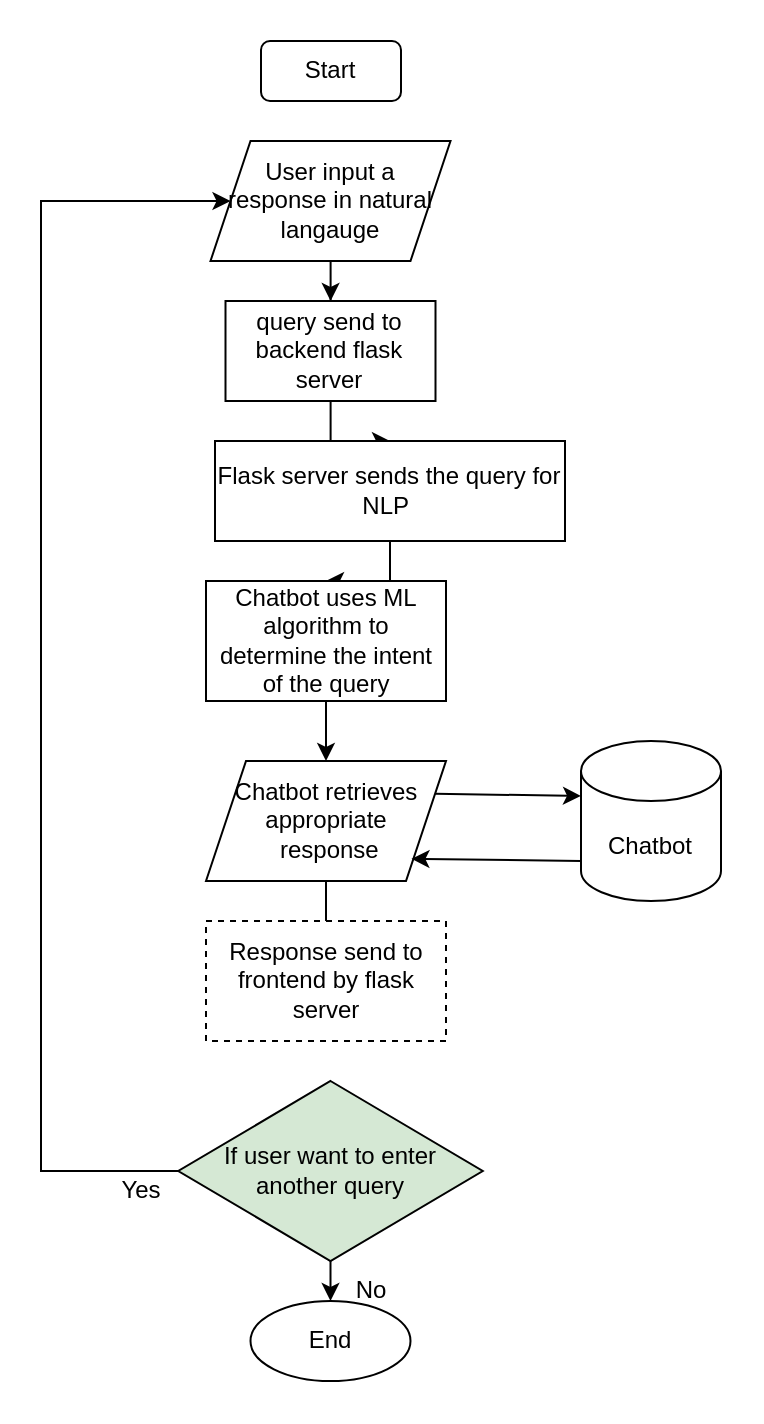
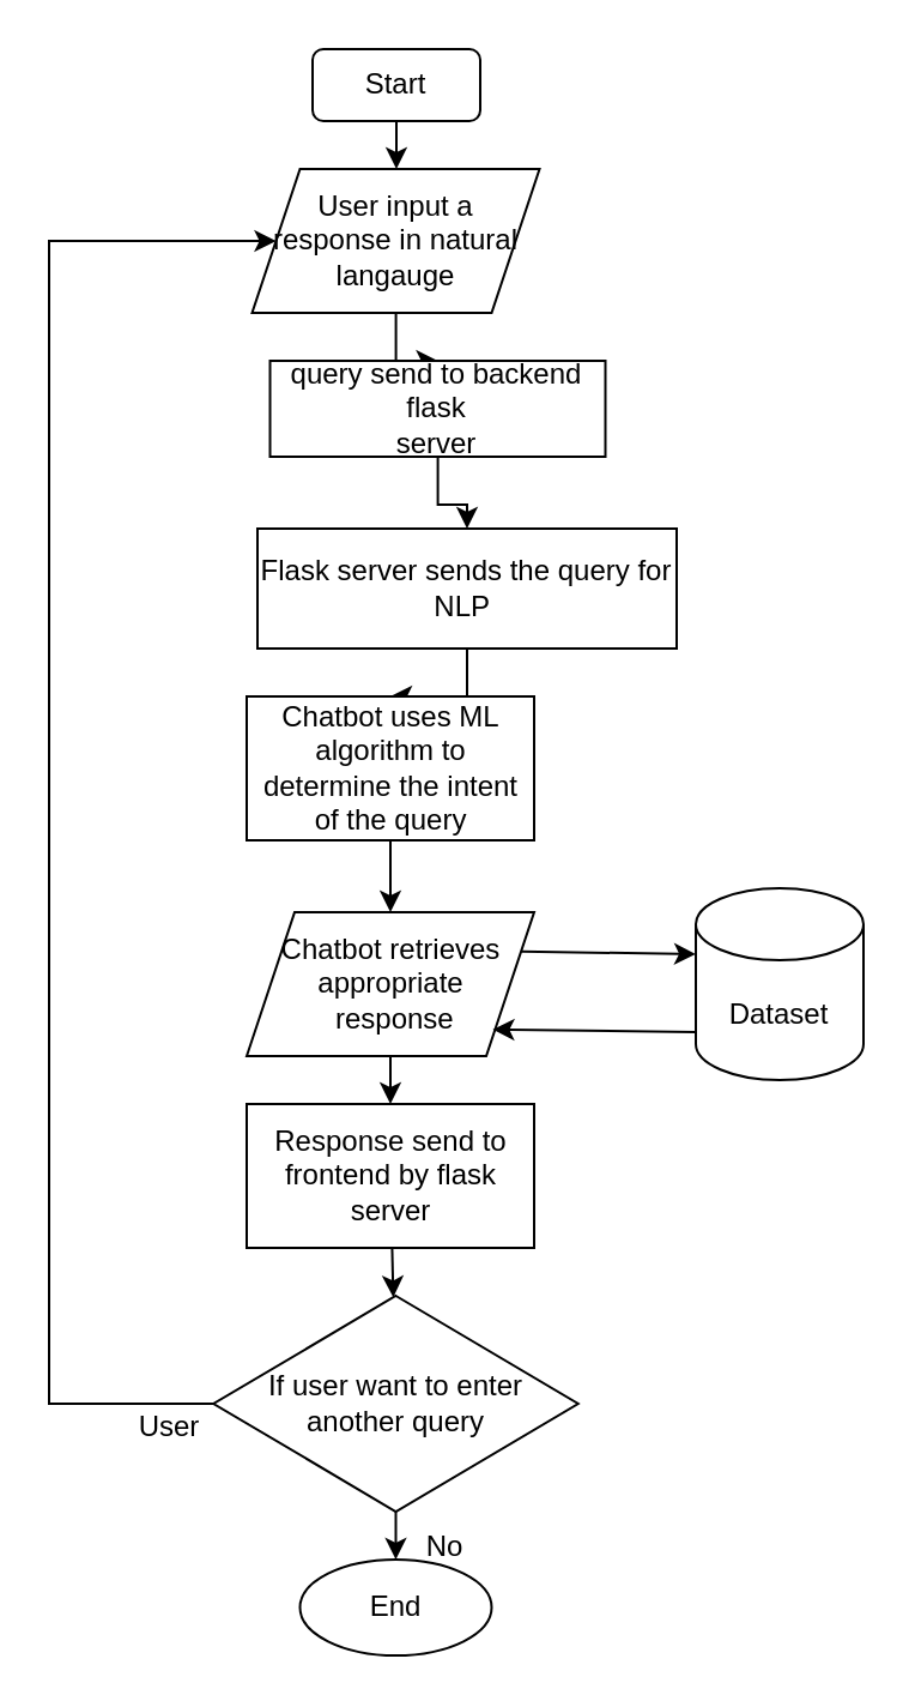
+ <mxCell id="2" value="" style="edgeStyle=orthogonalEdgeStyle;rounded=0;orthogonalLoop=1;jettySize=auto;html=1;" edge="1" parent="1" source="3" target="5"><mxGeometry relative="1" as="geometry" /></mxCell>
- <mxCell id="7" value="query send to backend flask &lt;br&gt;server" style="whiteSpace=wrap;html=1;" vertex="1" parent="1"><mxGeometry x="112.25" y="150" width="105" height="50" as="geometry" /></mxCell>
+ <mxCell id="7" value="query send to backend flask &lt;br&gt;server" style="whiteSpace=wrap;html=1;" vertex="1" parent="1"><mxGeometry x="112.25" y="150" width="140" height="40" as="geometry" /></mxCell>
- <mxCell id="15" value="Chatbot" style="shape=cylinder3;whiteSpace=wrap;html=1;boundedLbl=1;backgroundOutline=1;size=15;" vertex="1" parent="1"><mxGeometry x="290" y="370" width="70" height="80" as="geometry" /></mxCell>
+ <mxCell id="15" value="Dataset" style="shape=cylinder3;whiteSpace=wrap;html=1;boundedLbl=1;backgroundOutline=1;size=15;" vertex="1" parent="1"><mxGeometry x="290" y="370" width="70" height="80" as="geometry" /></mxCell>
- <mxCell id="12" value="" style="edgeStyle=none;rounded=0;orthogonalLoop=1;jettySize=auto;html=1;endArrow=none;" edge="1" parent="1" source="14" target="17"><mxGeometry relative="1" as="geometry" /></mxCell>
+ <mxCell id="12" value="" style="edgeStyle=none;rounded=0;orthogonalLoop=1;jettySize=auto;html=1;" edge="1" parent="1" source="14" target="17"><mxGeometry relative="1" as="geometry" /></mxCell>
- <mxCell id="17" value="Response send to frontend by flask server" style="whiteSpace=wrap;html=1;dashed=1;" vertex="1" parent="1"><mxGeometry x="102.5" y="460" width="120" height="60" as="geometry" /></mxCell>
+ <mxCell id="17" value="Response send to frontend by flask server" style="whiteSpace=wrap;html=1;" vertex="1" parent="1"><mxGeometry x="102.5" y="460" width="120" height="60" as="geometry" /></mxCell>
+ <mxCell id="16" value="" style="edgeStyle=none;rounded=0;orthogonalLoop=1;jettySize=auto;html=1;" edge="1" parent="1" source="17" target="19"><mxGeometry relative="1" as="geometry" /></mxCell>
- <mxCell id="19" value="If user want to enter another query" style="rhombus;whiteSpace=wrap;html=1;fillColor=#d5e8d4;" vertex="1" parent="1"><mxGeometry x="88.63" y="540" width="152.25" height="90" as="geometry" /></mxCell>
+ <mxCell id="19" value="If user want to enter another query" style="rhombus;whiteSpace=wrap;html=1;" vertex="1" parent="1"><mxGeometry x="88.63" y="540" width="152.25" height="90" as="geometry" /></mxCell>
- <mxCell id="23" value="Yes" style="text;html=1;align=center;verticalAlign=middle;resizable=0;points=[];autosize=1;strokeColor=none;fillColor=none;" vertex="1" parent="1"><mxGeometry x="50" y="580" width="40" height="30" as="geometry" /></mxCell>
+ <mxCell id="23" value="User" style="text;html=1;align=center;verticalAlign=middle;resizable=0;points=[];autosize=1;strokeColor=none;fillColor=none;" vertex="1" parent="1"><mxGeometry x="50" y="580" width="40" height="30" as="geometry" /></mxCell>
